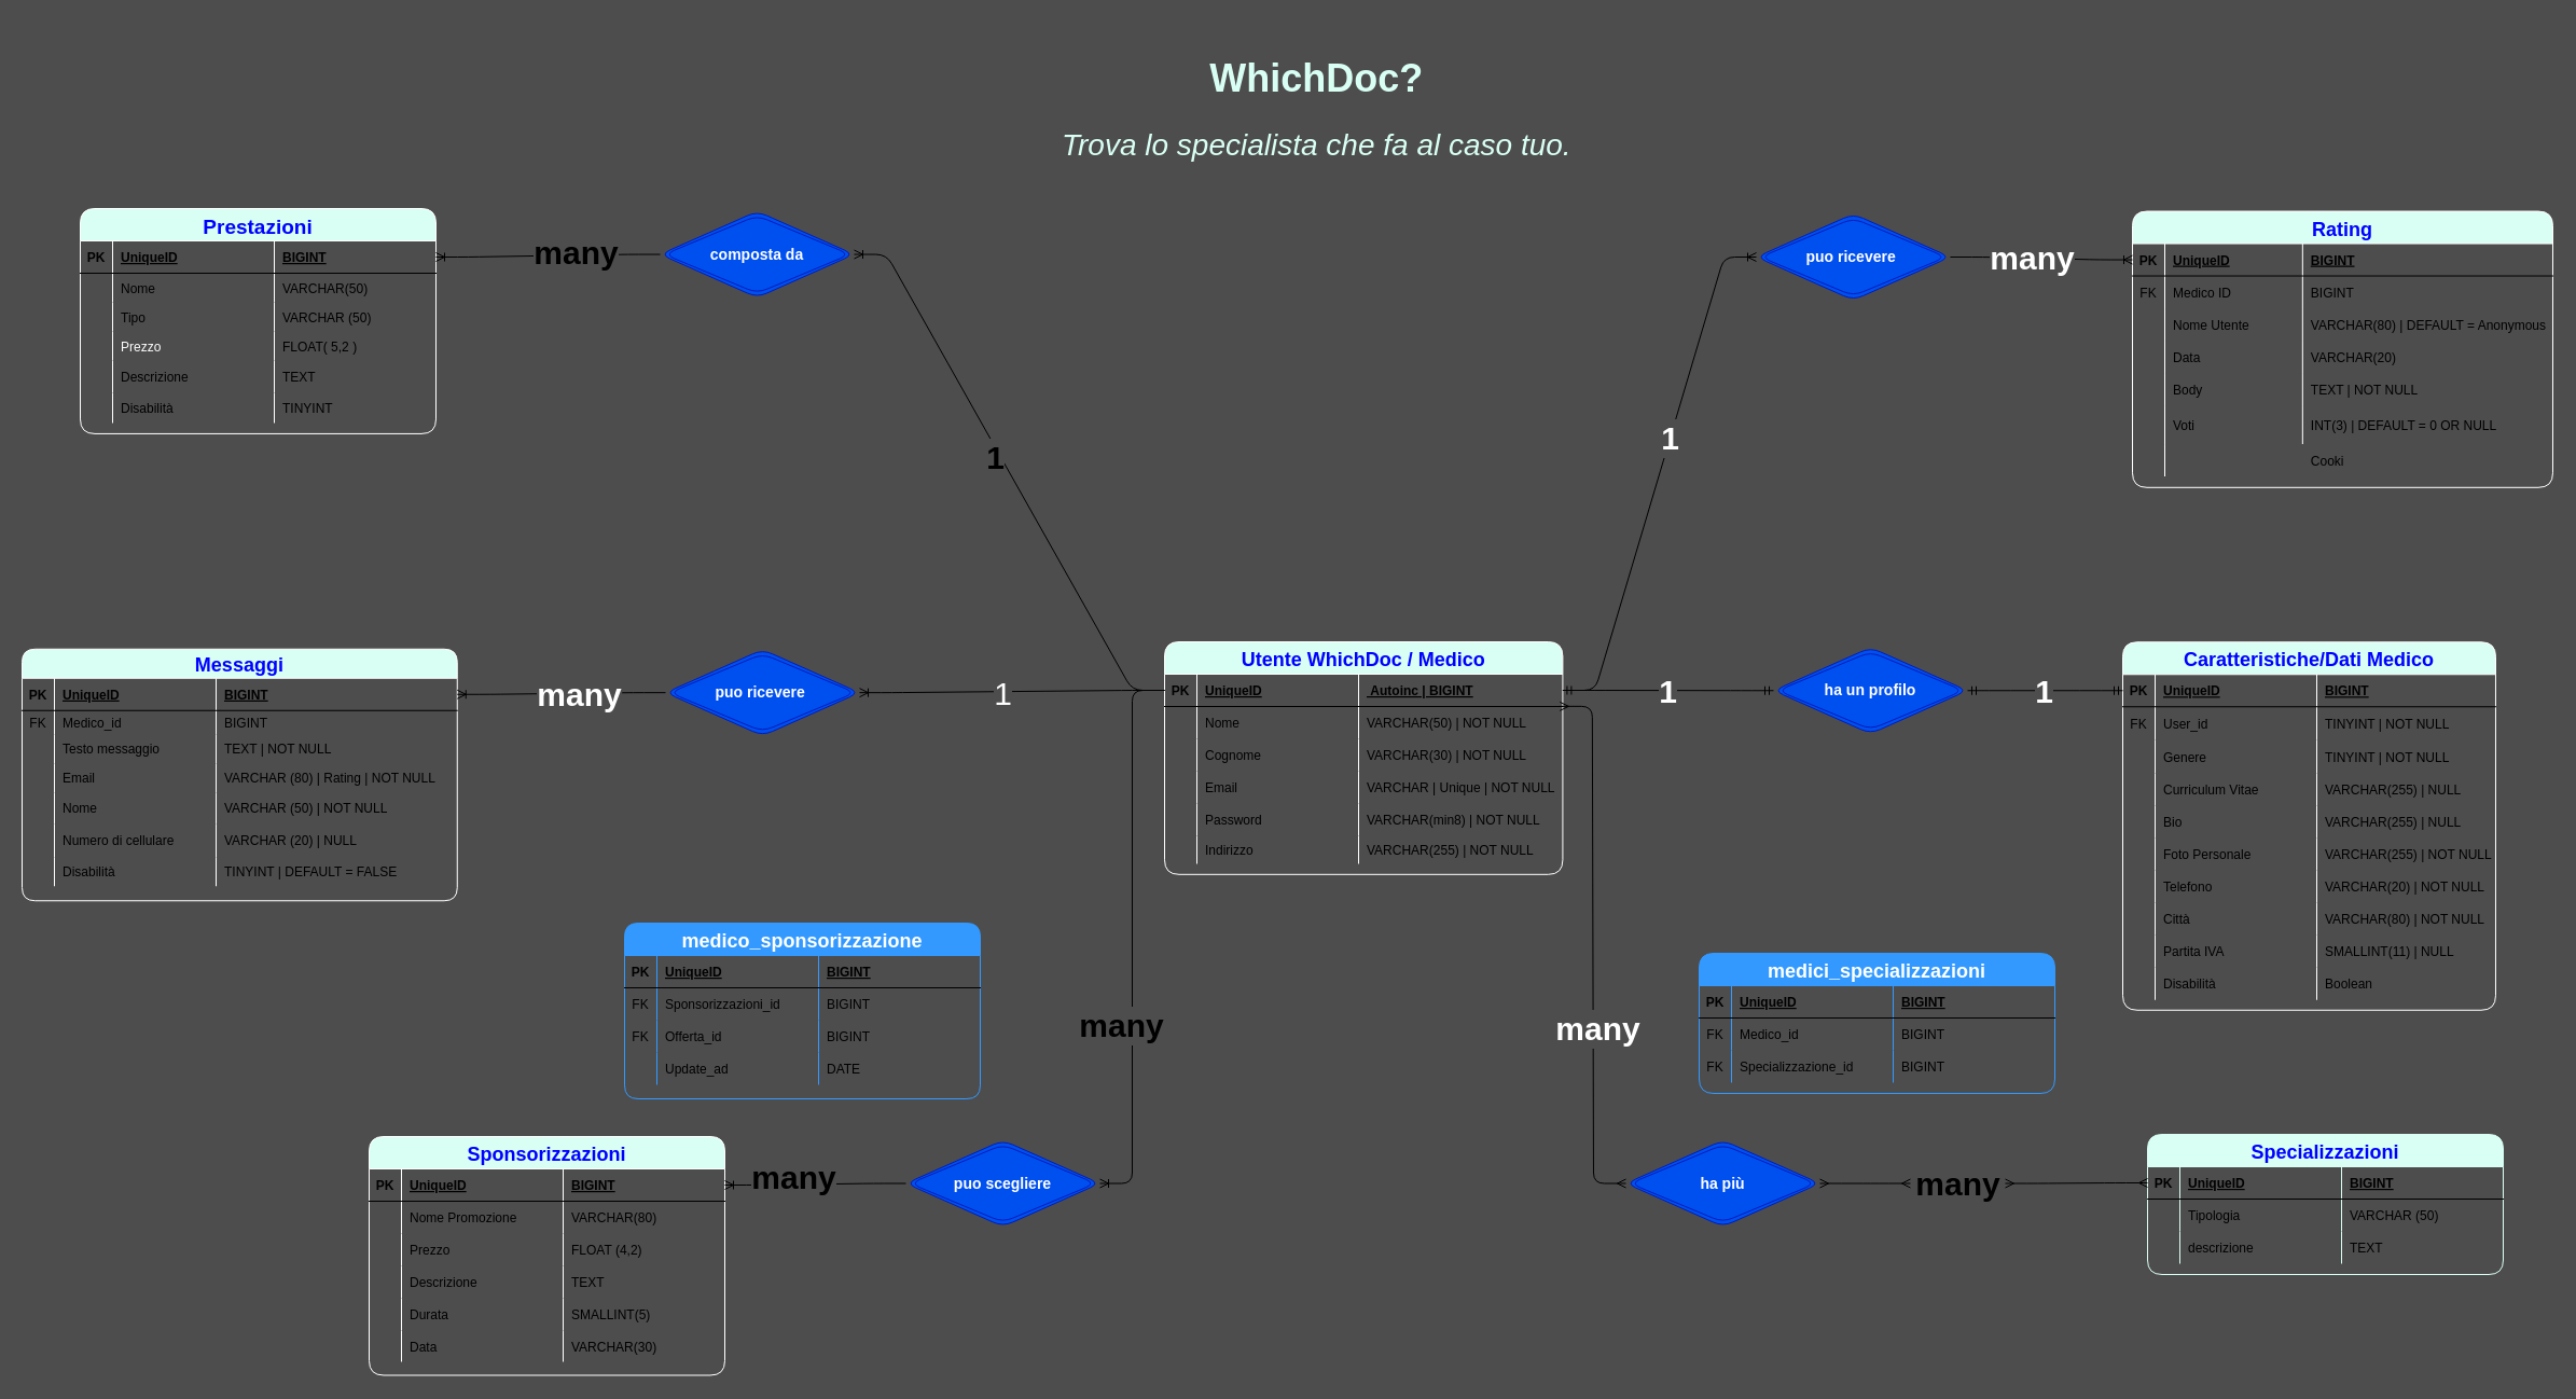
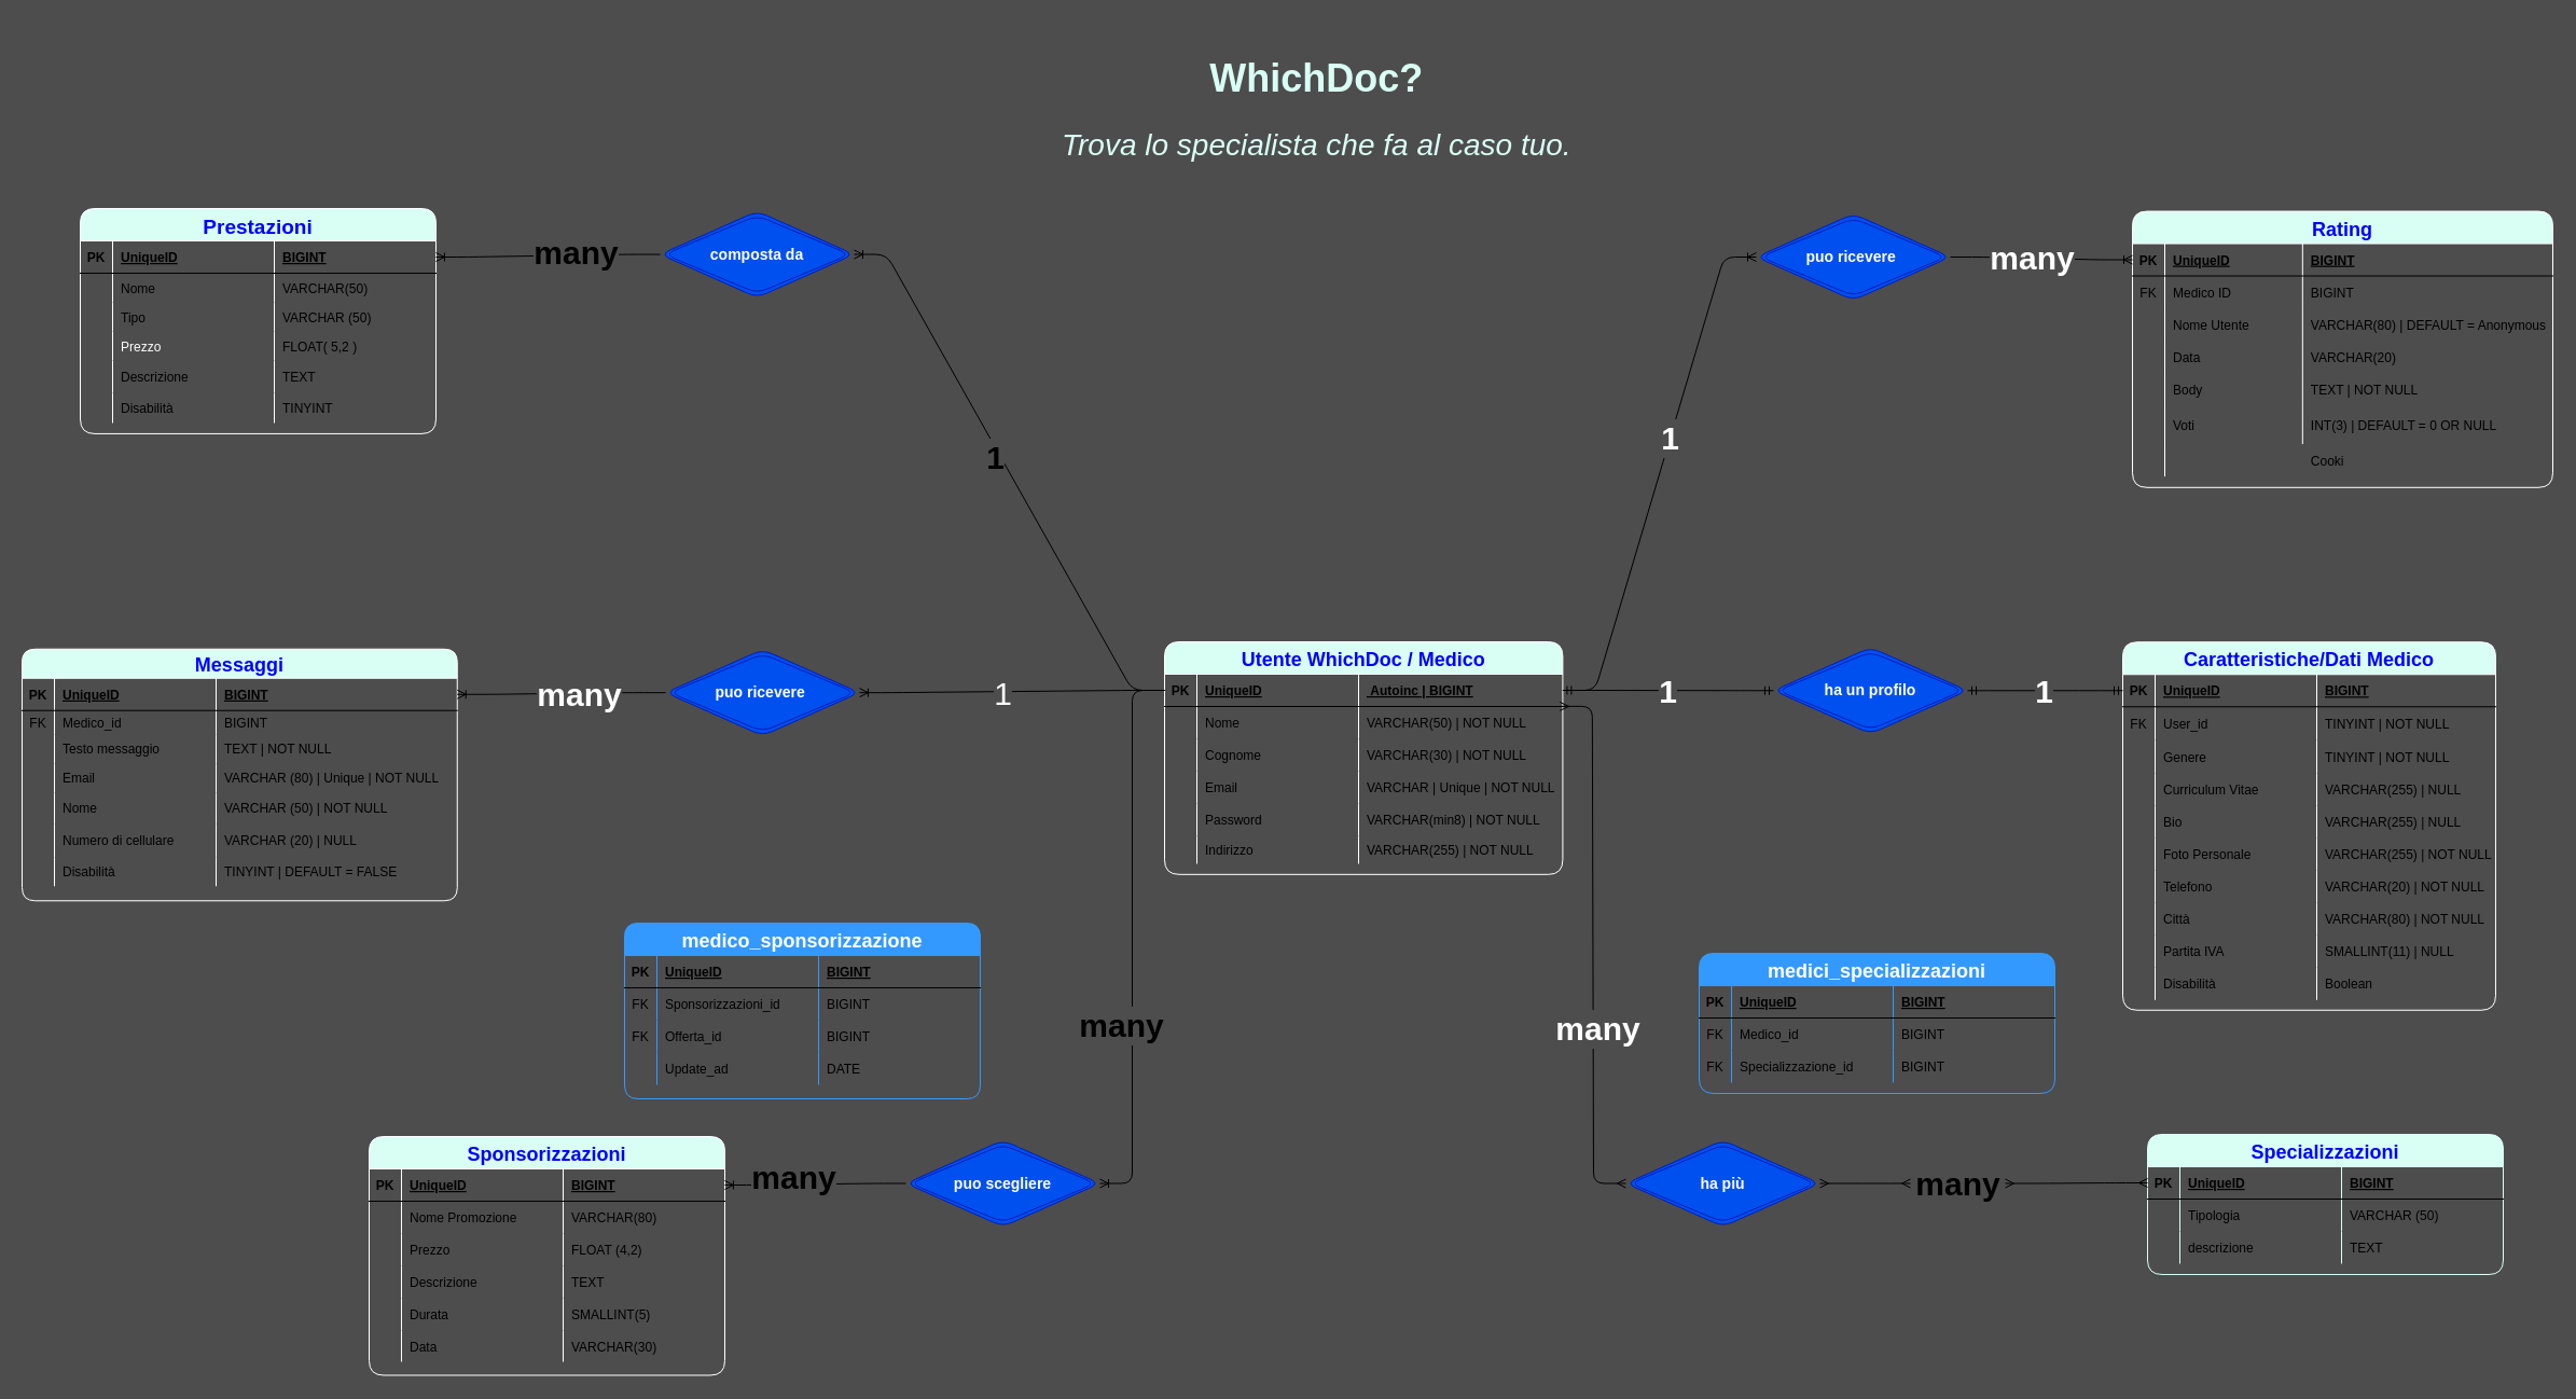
- <mxCell id="134" value="VARCHAR (80) | Rating | NOT NULL" style="shape=partialRectangle;connectable=0;fillColor=none;top=0;left=0;bottom=0;right=0;align=left;spacingLeft=6;overflow=hidden;rounded=1;" parent="131" vertex="1"><mxGeometry x="180" width="223.754" height="27" as="geometry" /></mxCell>
+ <mxCell id="134" value="VARCHAR (80) | Unique | NOT NULL" style="shape=partialRectangle;connectable=0;fillColor=none;top=0;left=0;bottom=0;right=0;align=left;spacingLeft=6;overflow=hidden;rounded=1;" parent="131" vertex="1"><mxGeometry x="180" width="223.754" height="27" as="geometry" /></mxCell>
